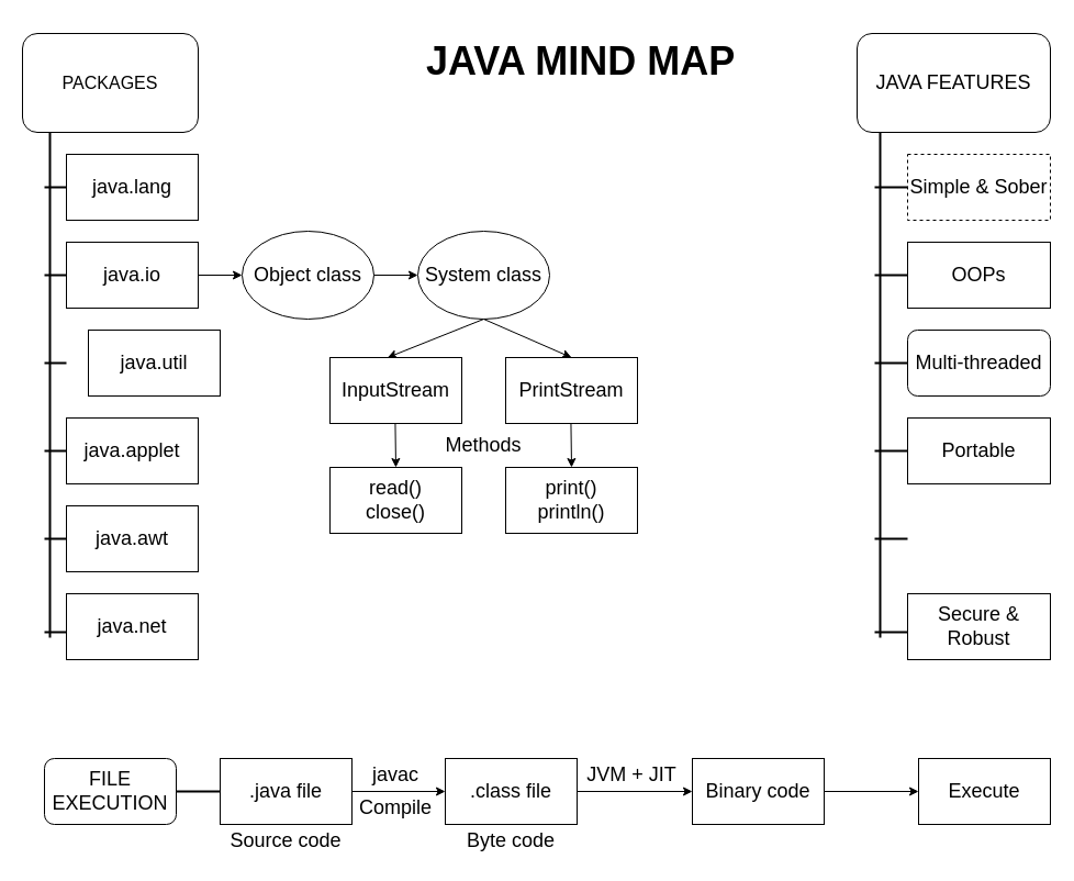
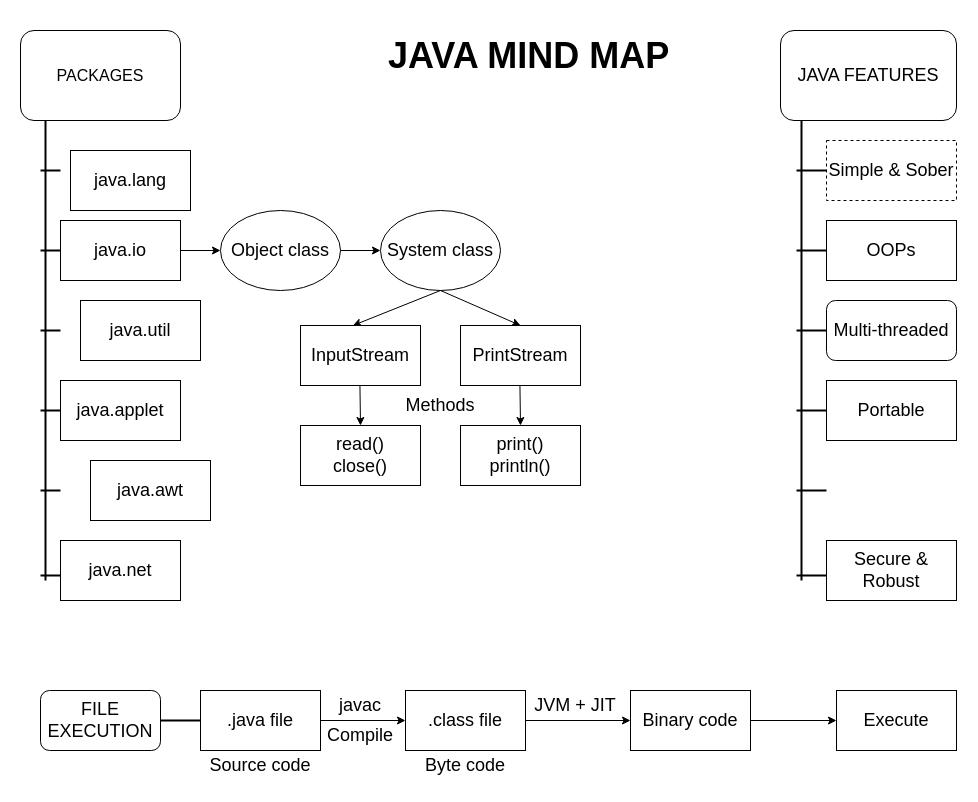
- <mxCell id="4" value="java.lang" style="rounded=0;whiteSpace=wrap;html=1;fontSize=18;" vertex="1" parent="1"><mxGeometry x="60" y="140" width="120" height="60" as="geometry" /></mxCell>
+ <mxCell id="4" value="java.lang" style="rounded=0;whiteSpace=wrap;html=1;fontSize=18;" vertex="1" parent="1"><mxGeometry x="70" y="150" width="120" height="60" as="geometry" /></mxCell>
- <mxCell id="8" value="java.awt" style="rounded=0;whiteSpace=wrap;html=1;fontSize=18;" vertex="1" parent="1"><mxGeometry x="60" y="460" width="120" height="60" as="geometry" /></mxCell>
+ <mxCell id="8" value="java.awt" style="rounded=0;whiteSpace=wrap;html=1;fontSize=18;" vertex="1" parent="1"><mxGeometry x="90" y="460" width="120" height="60" as="geometry" /></mxCell>
